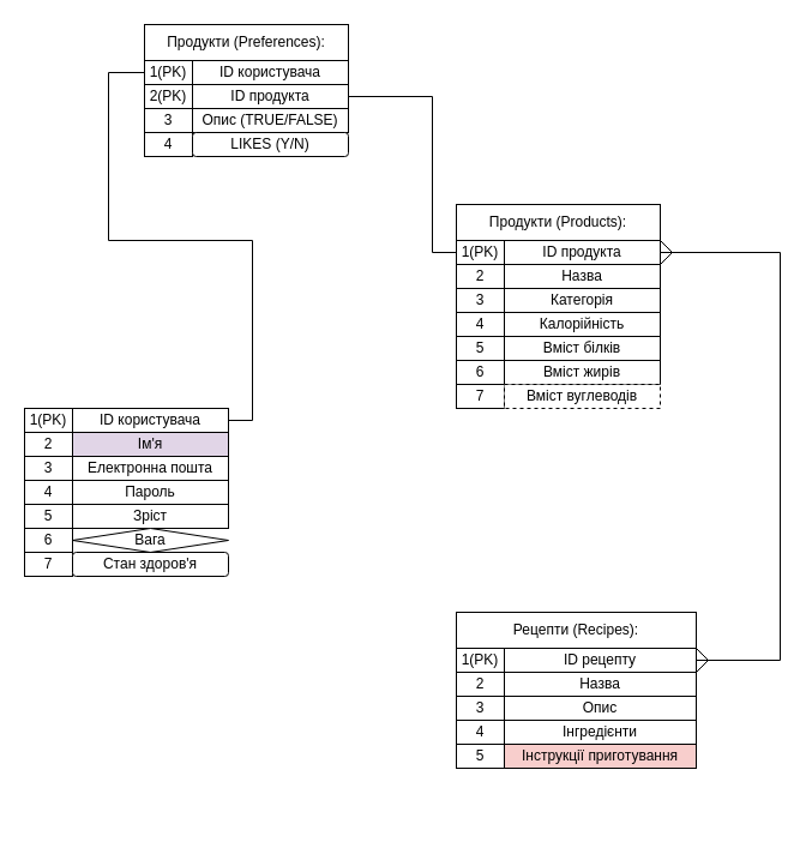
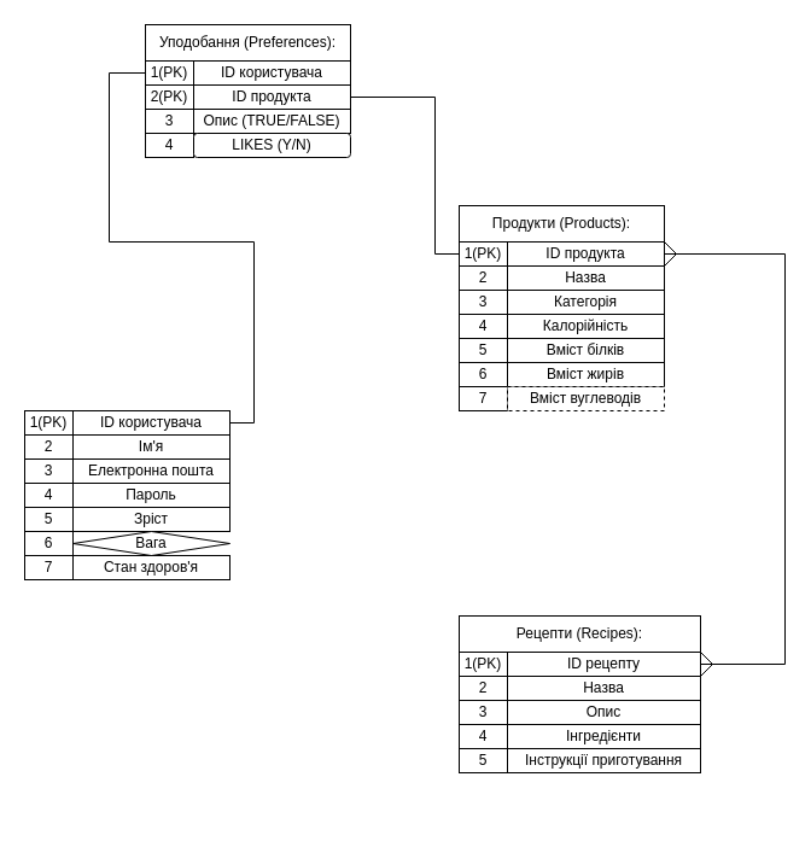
- <mxCell id="51" value="Продукти (Preferences):" style="rounded=0;whiteSpace=wrap;html=1;" vertex="1" parent="50"><mxGeometry width="170" height="30" as="geometry" /></mxCell>
+ <mxCell id="51" value="Уподобання (Preferences):" style="rounded=0;whiteSpace=wrap;html=1;" vertex="1" parent="50"><mxGeometry width="170" height="30" as="geometry" /></mxCell>
- <mxCell id="10" value="Ім'я" style="rounded=0;whiteSpace=wrap;html=1;fillColor=#e1d5e7;" parent="2" vertex="1"><mxGeometry x="40" y="50" width="130" height="20" as="geometry" /></mxCell>
+ <mxCell id="10" value="Ім'я" style="rounded=0;whiteSpace=wrap;html=1;" parent="2" vertex="1"><mxGeometry x="40" y="50" width="130" height="20" as="geometry" /></mxCell>
- <mxCell id="17" value="Стан здоров'я" style="whiteSpace=wrap;html=1;rounded=1;" parent="2" vertex="1"><mxGeometry x="40" y="150" width="130" height="20" as="geometry" /></mxCell>
+ <mxCell id="17" value="Стан здоров'я" style="rounded=0;whiteSpace=wrap;html=1;" parent="2" vertex="1"><mxGeometry x="40" y="150" width="130" height="20" as="geometry" /></mxCell>
- <mxCell id="48" value="Інструкції приготування" style="rounded=0;whiteSpace=wrap;html=1;fillColor=#f8cecc;" parent="36" vertex="1"><mxGeometry x="40" y="110" width="160" height="20" as="geometry" /></mxCell>
+ <mxCell id="48" value="Інструкції приготування" style="rounded=0;whiteSpace=wrap;html=1;" parent="36" vertex="1"><mxGeometry x="40" y="110" width="160" height="20" as="geometry" /></mxCell>
